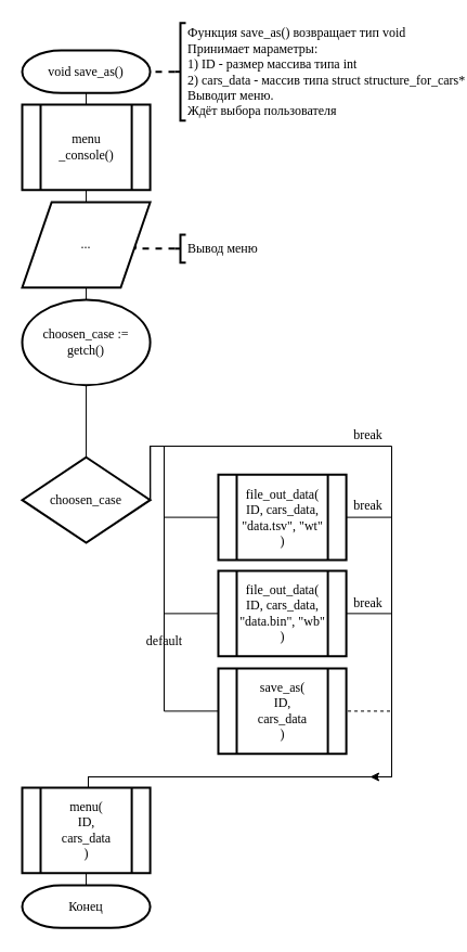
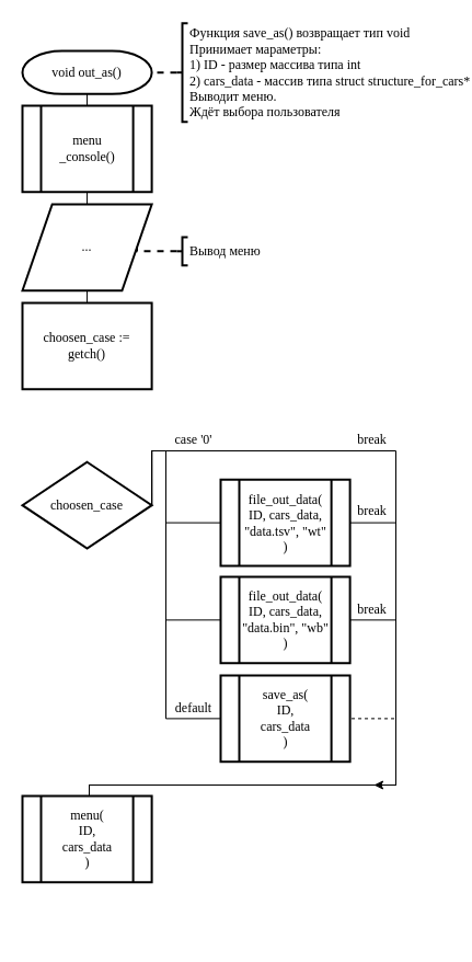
- <mxCell id="3" value="&lt;font face=&quot;Times New Roman&quot;&gt;void save_as()&lt;/font&gt;" style="strokeWidth=2;html=1;shape=mxgraph.flowchart.terminator;whiteSpace=wrap;" parent="1" vertex="1"><mxGeometry x="20" y="46" width="118.11" height="39.37" as="geometry" /></mxCell>
+ <mxCell id="3" value="&lt;font face=&quot;Times New Roman&quot;&gt;void out_as()&lt;/font&gt;" style="strokeWidth=2;html=1;shape=mxgraph.flowchart.terminator;whiteSpace=wrap;" parent="1" vertex="1"><mxGeometry x="20" y="46" width="118.11" height="39.37" as="geometry" /></mxCell>
- <mxCell id="8" value="&lt;font face=&quot;Times New Roman&quot;&gt;choosen_case := getch()&lt;/font&gt;" style="ellipse;whiteSpace=wrap;html=1;absoluteArcSize=1;arcSize=14;strokeWidth=2;" parent="1" vertex="1"><mxGeometry x="20" y="276" width="118.11" height="78.74" as="geometry" /></mxCell>
+ <mxCell id="8" value="&lt;font face=&quot;Times New Roman&quot;&gt;choosen_case := getch()&lt;/font&gt;" style="rounded=0;whiteSpace=wrap;html=1;absoluteArcSize=1;arcSize=14;strokeWidth=2;" parent="1" vertex="1"><mxGeometry x="20" y="276" width="118.11" height="78.74" as="geometry" /></mxCell>
- <mxCell id="13" style="edgeStyle=orthogonalEdgeStyle;rounded=0;orthogonalLoop=1;jettySize=auto;html=1;exitX=0.5;exitY=0;exitDx=0;exitDy=0;exitPerimeter=0;entryX=0.5;entryY=1;entryDx=0;entryDy=0;endArrow=none;endFill=0;" parent="1" source="14" target="8" edge="1"><mxGeometry relative="1" as="geometry" /></mxCell>
+ <mxCell id="24" value="&lt;font face=&quot;Times New Roman&quot;&gt;case '0'&lt;/font&gt;" style="text;html=1;align=center;verticalAlign=middle;resizable=0;points=[];autosize=1;" parent="1" vertex="1"><mxGeometry x="151" y="391" width="50" height="20" as="geometry" /></mxCell>
- <mxCell id="23" value="&lt;font face=&quot;Times New Roman&quot;&gt;default&lt;/font&gt;" style="text;html=1;align=center;verticalAlign=middle;resizable=0;points=[];autosize=1;" parent="1" vertex="1"><mxGeometry x="126" y="581" width="50" height="20" as="geometry" /></mxCell>
+ <mxCell id="23" value="&lt;font face=&quot;Times New Roman&quot;&gt;default&lt;/font&gt;" style="text;html=1;align=center;verticalAlign=middle;resizable=0;points=[];autosize=1;" parent="1" vertex="1"><mxGeometry x="151" y="636" width="50" height="20" as="geometry" /></mxCell>
- <mxCell id="21" style="edgeStyle=orthogonalEdgeStyle;rounded=0;orthogonalLoop=1;jettySize=auto;html=1;exitX=0.5;exitY=1;exitDx=0;exitDy=0;entryX=0.5;entryY=0;entryDx=0;entryDy=0;entryPerimeter=0;endArrow=none;endFill=0;" parent="1" source="22" target="28" edge="1"><mxGeometry relative="1" as="geometry" /></mxCell>
- <mxCell id="28" value="&lt;font face=&quot;Times New Roman&quot;&gt;Конец&lt;/font&gt;" style="strokeWidth=2;html=1;shape=mxgraph.flowchart.terminator;whiteSpace=wrap;" parent="1" vertex="1"><mxGeometry x="20" y="816" width="118.11" height="39.37" as="geometry" /></mxCell>
